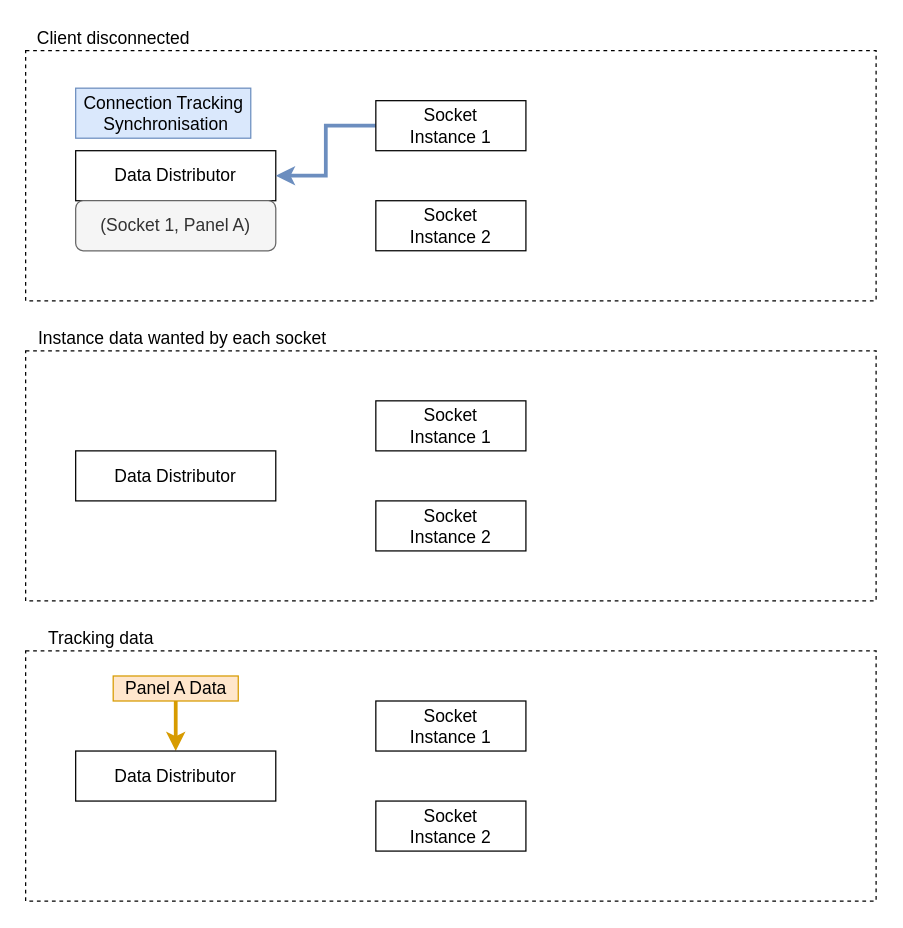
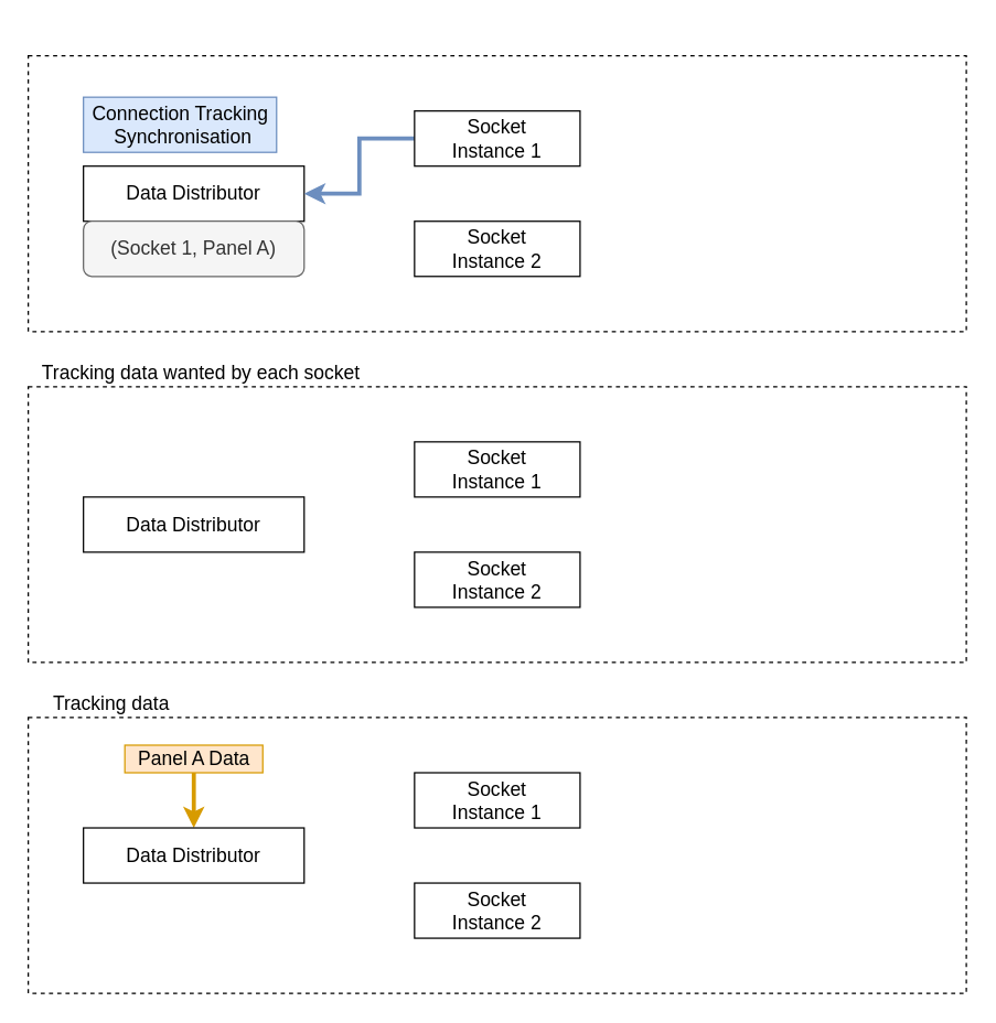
- <mxCell id="10" value="Client disconnected" style="text;html=1;align=center;verticalAlign=middle;resizable=0;points=[];autosize=1;fontSize=14;" vertex="1" parent="1"><mxGeometry x="20" y="20" width="140" height="20" as="geometry" /></mxCell>
- <mxCell id="14" value="Instance data wanted by each socket" style="text;html=1;align=center;verticalAlign=middle;resizable=0;points=[];autosize=1;fontSize=14;" vertex="1" parent="1"><mxGeometry x="20" y="260" width="250" height="20" as="geometry" /></mxCell>
+ <mxCell id="14" value="Tracking data wanted by each socket" style="text;html=1;align=center;verticalAlign=middle;resizable=0;points=[];autosize=1;fontSize=14;" vertex="1" parent="1"><mxGeometry x="20" y="260" width="250" height="20" as="geometry" /></mxCell>
